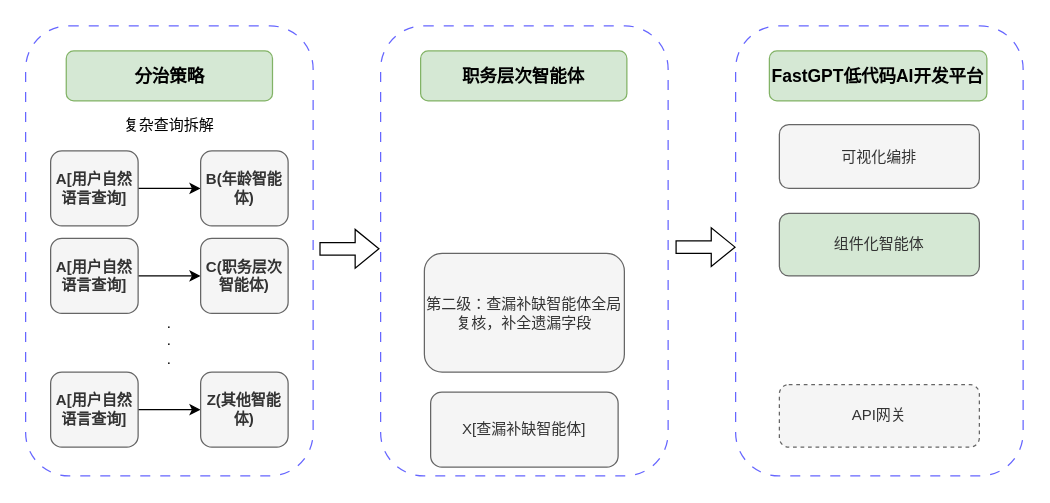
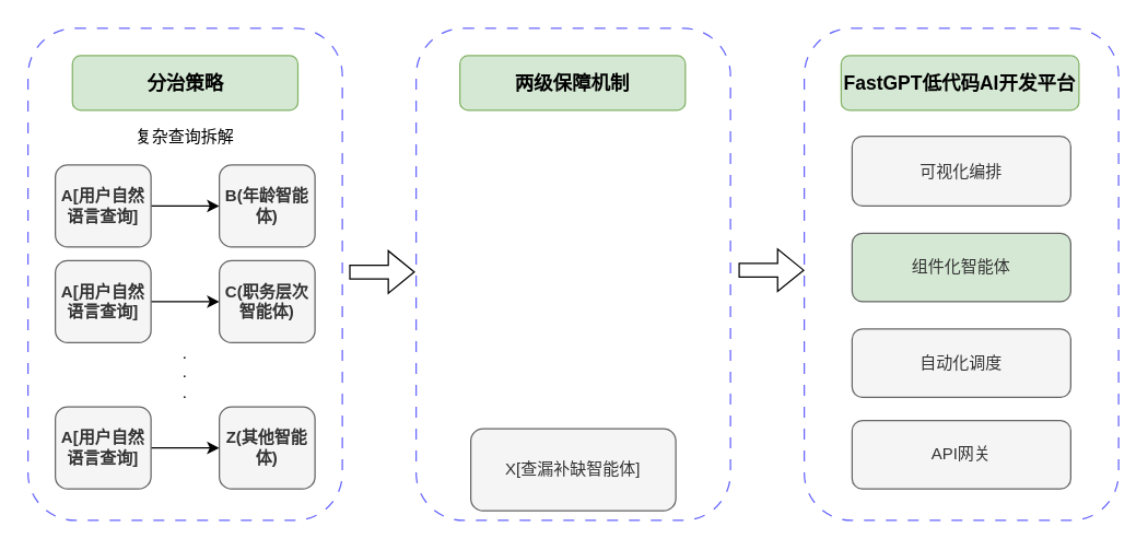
- <mxCell id="16" value="&lt;b&gt;&lt;font style=&quot;font-size: 14px;&quot;&gt;职务层次智能体&lt;/font&gt;&lt;/b&gt;" style="rounded=1;whiteSpace=wrap;html=1;fillColor=#d5e8d4;strokeColor=#82b366;" parent="1" vertex="1"><mxGeometry x="336" y="40" width="165" height="40" as="geometry" /></mxCell>
+ <mxCell id="16" value="&lt;b&gt;&lt;font style=&quot;font-size: 14px;&quot;&gt;两级保障机制&lt;/font&gt;&lt;/b&gt;" style="rounded=1;whiteSpace=wrap;html=1;fillColor=#d5e8d4;strokeColor=#82b366;" parent="1" vertex="1"><mxGeometry x="336" y="40" width="165" height="40" as="geometry" /></mxCell>
- <mxCell id="14" value="第二级：查漏补缺智能体全局复核，补全遗漏字段" style="rounded=1;whiteSpace=wrap;html=1;fillColor=#f5f5f5;strokeColor=#666666;fontColor=#333333;" parent="1" vertex="1"><mxGeometry x="339" y="202" width="160" height="95" as="geometry" /></mxCell>
+ <mxCell id="20" value="自动化调度" style="rounded=1;whiteSpace=wrap;html=1;fillColor=#f5f5f5;fontColor=#333333;strokeColor=#666666;" parent="1" vertex="1"><mxGeometry x="623" y="240" width="160" height="50" as="geometry" /></mxCell>
- <mxCell id="21" value="API网关" style="rounded=1;whiteSpace=wrap;html=1;fillColor=#f5f5f5;fontColor=#333333;strokeColor=#666666;dashed=1;" parent="1" vertex="1"><mxGeometry x="623" y="307" width="160" height="50" as="geometry" /></mxCell>
+ <mxCell id="21" value="API网关" style="rounded=1;whiteSpace=wrap;html=1;fillColor=#f5f5f5;fontColor=#333333;strokeColor=#666666;" parent="1" vertex="1"><mxGeometry x="623" y="307" width="160" height="50" as="geometry" /></mxCell>
